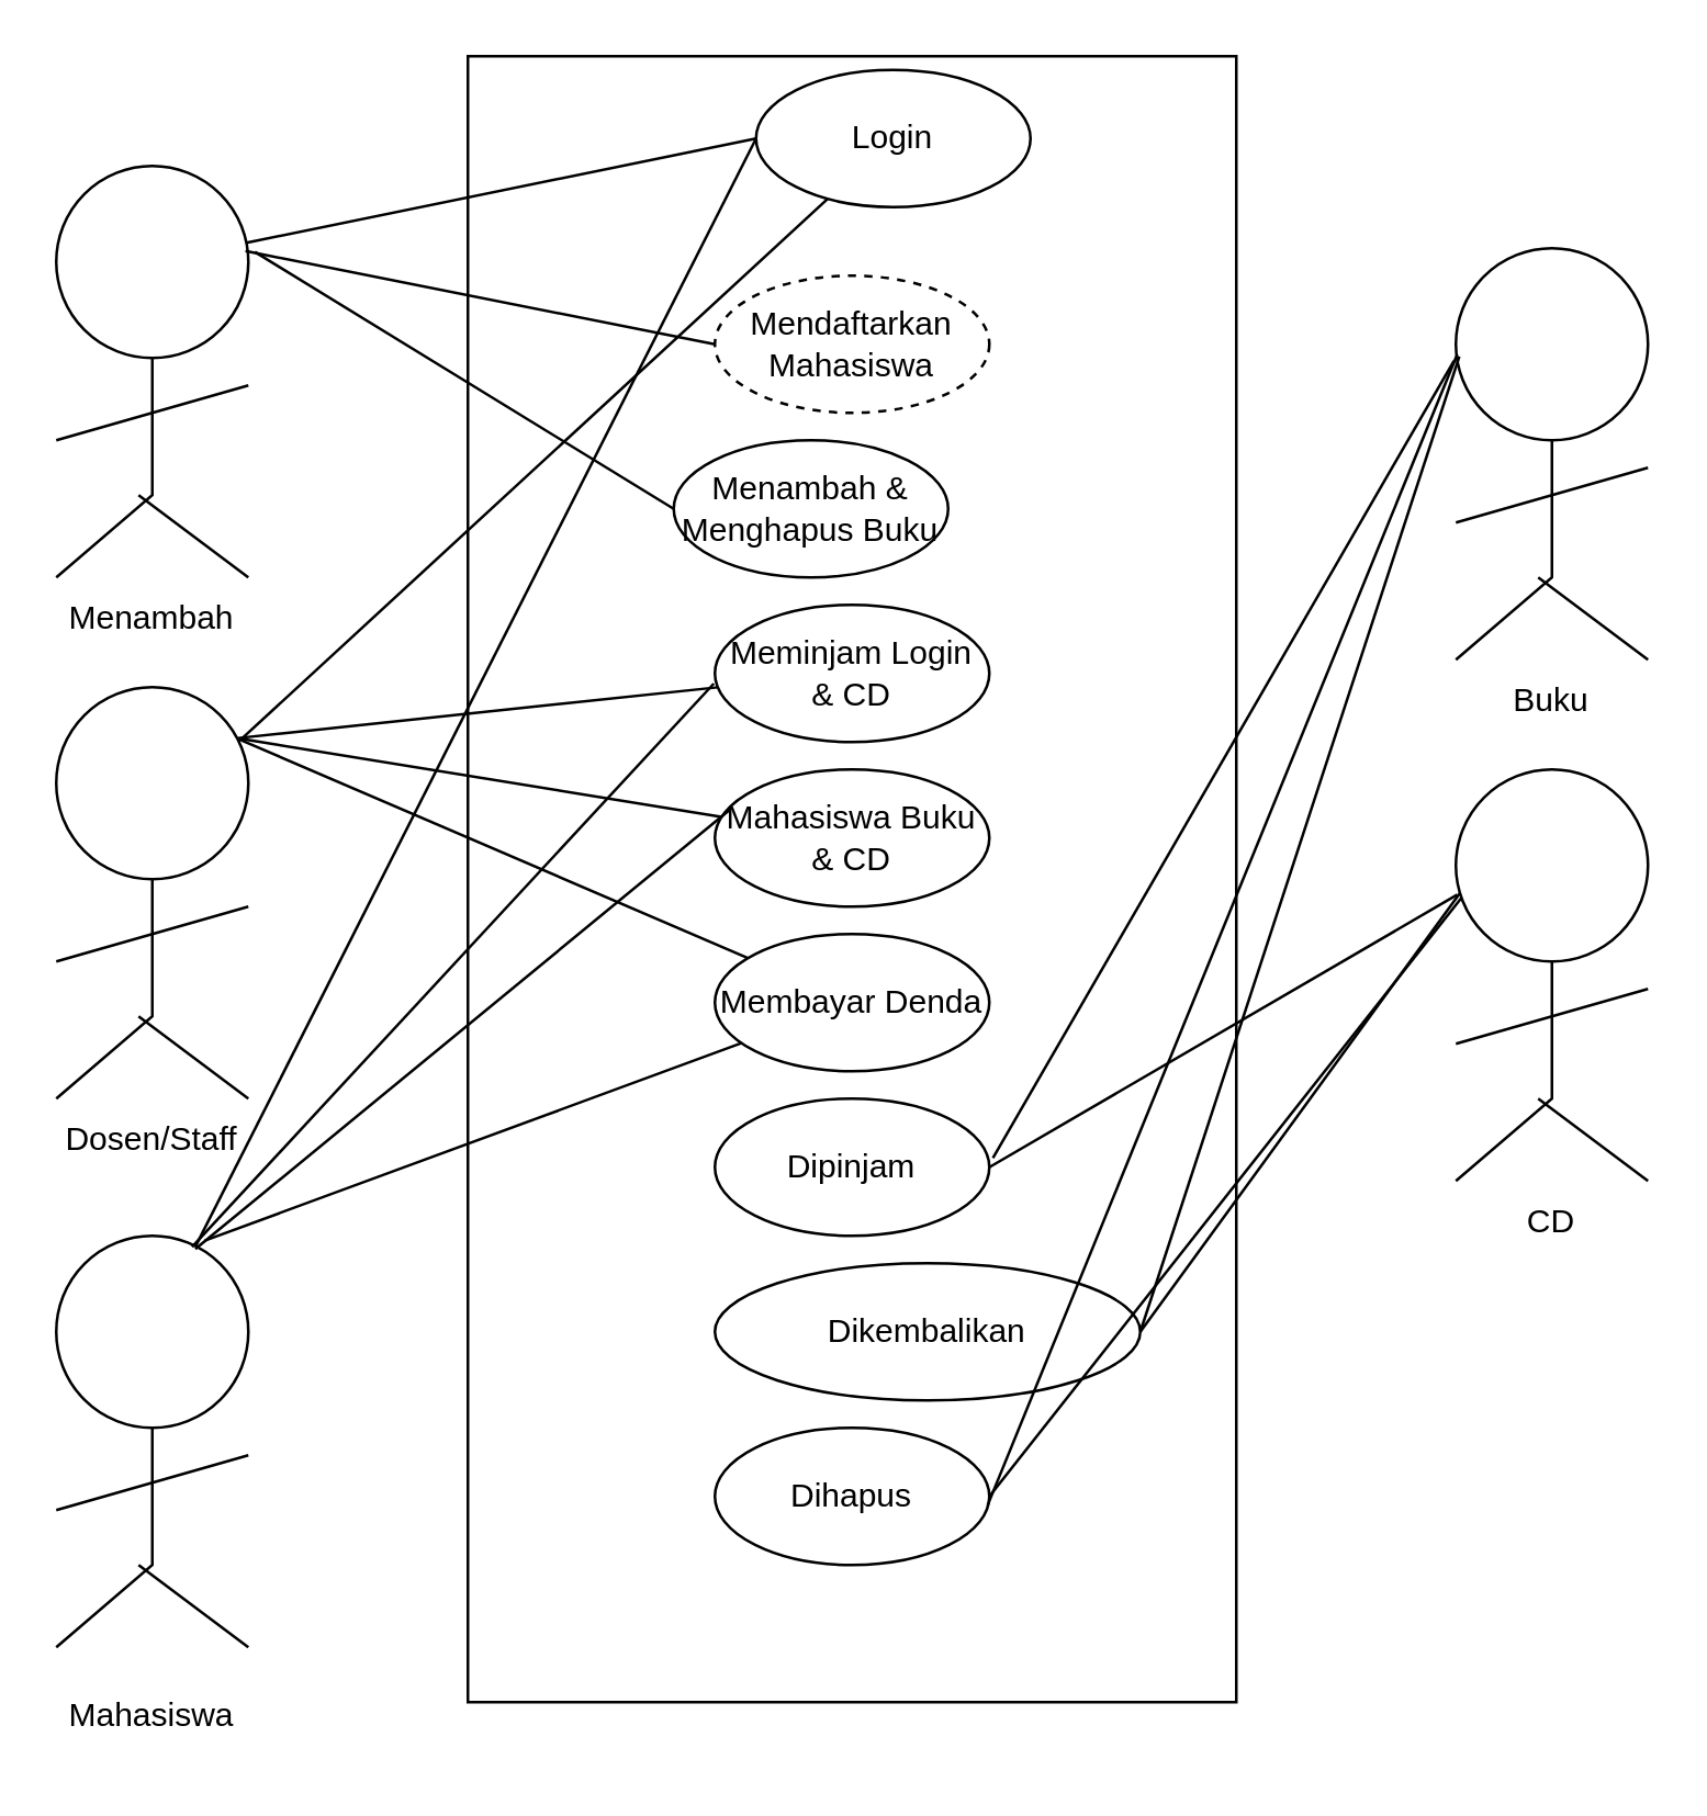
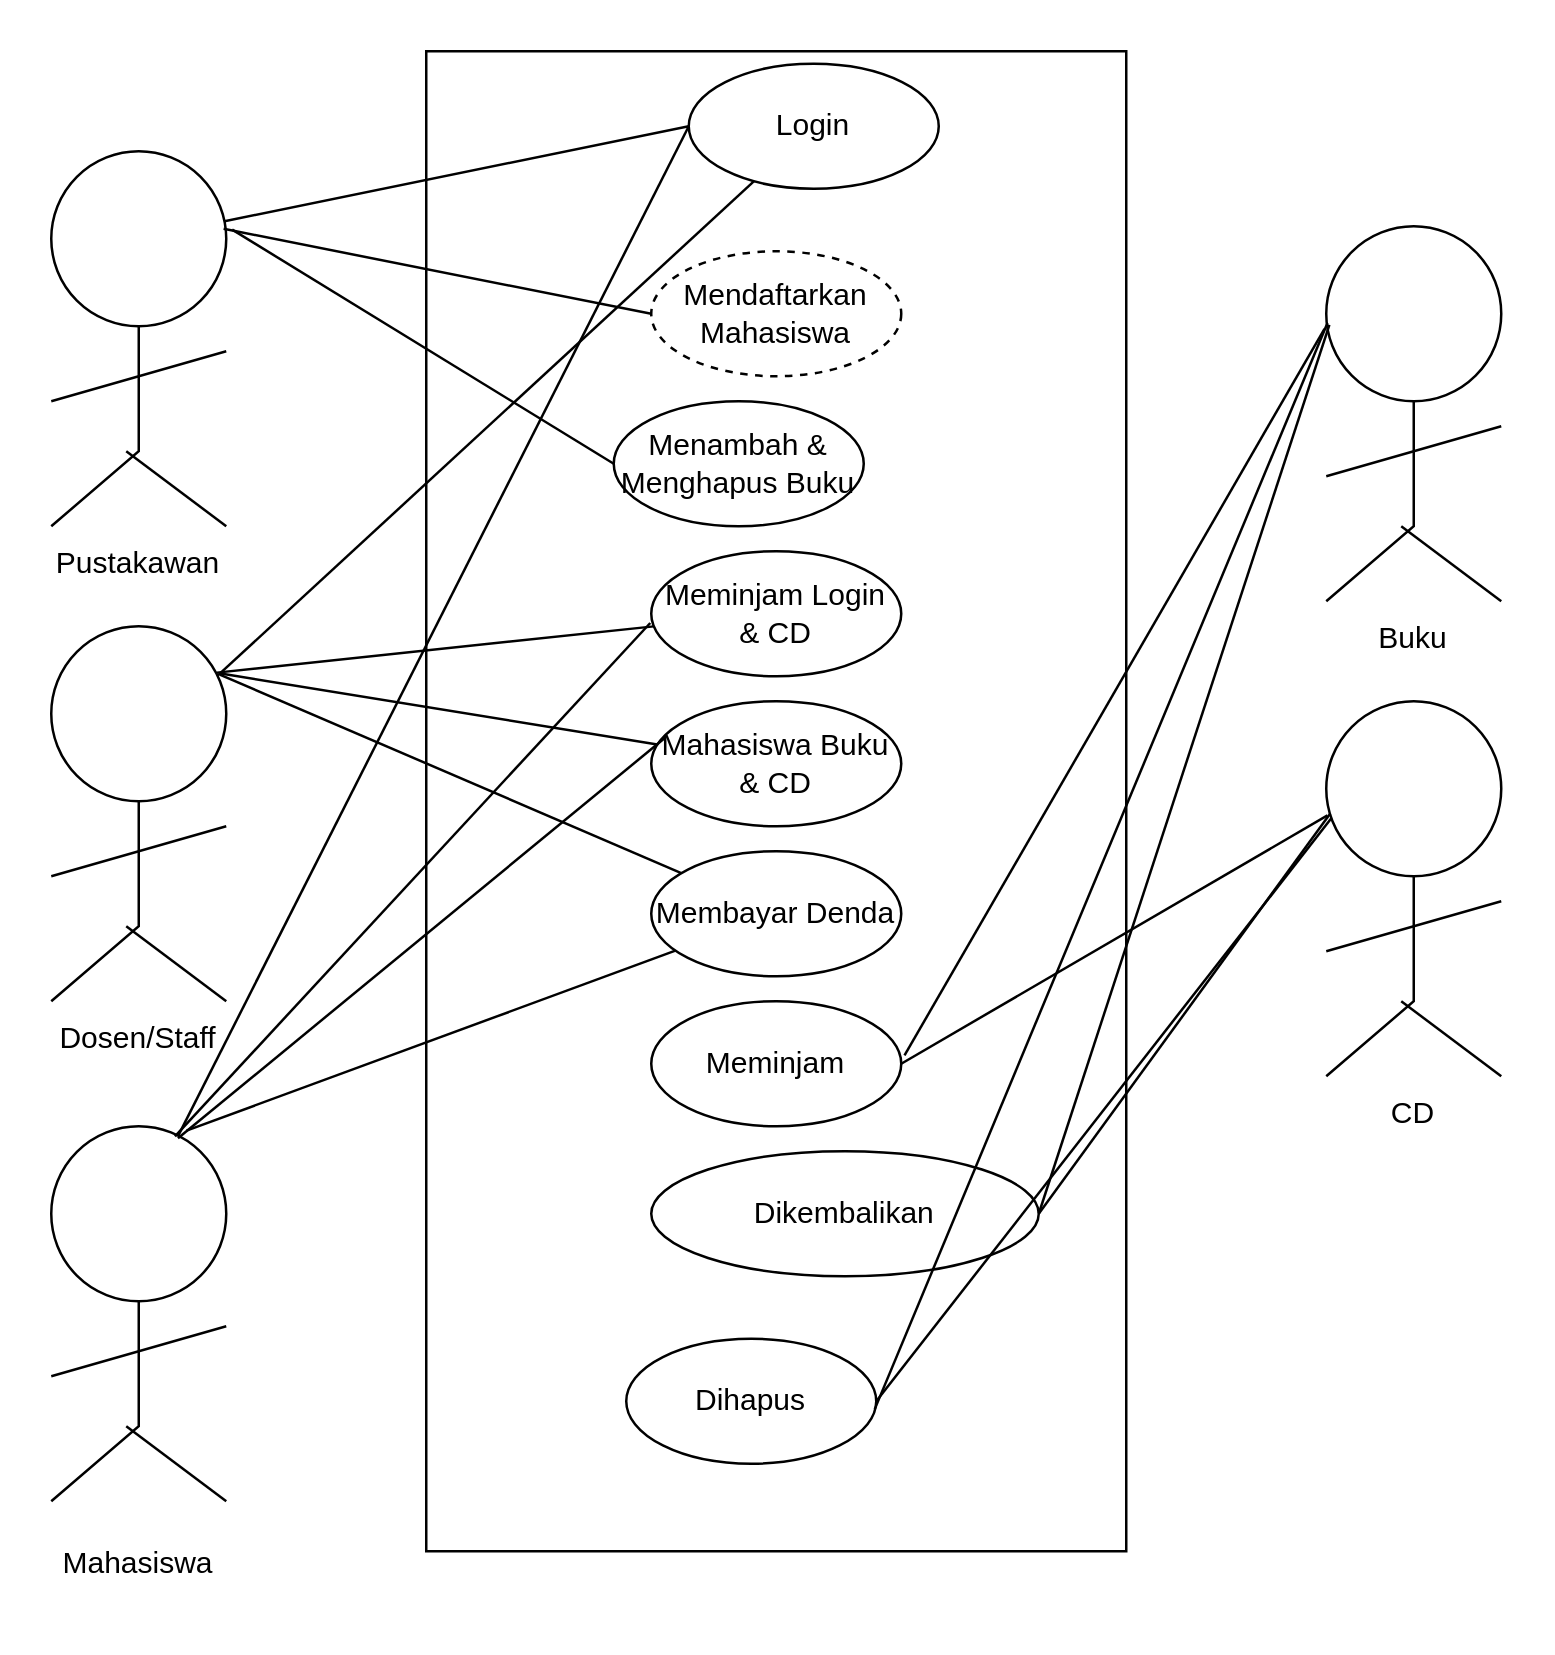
- <mxCell id="23" value="Menambah" style="text;html=1;align=center;verticalAlign=middle;whiteSpace=wrap;rounded=0;" vertex="1" parent="1"><mxGeometry x="25" y="210" width="60" height="30" as="geometry" /></mxCell>
+ <mxCell id="23" value="Pustakawan" style="text;html=1;align=center;verticalAlign=middle;whiteSpace=wrap;rounded=0;" vertex="1" parent="1"><mxGeometry x="25" y="210" width="60" height="30" as="geometry" /></mxCell>
- <mxCell id="34" value="Dipinjam" style="ellipse;whiteSpace=wrap;html=1;" vertex="1" parent="1"><mxGeometry x="260" y="400" width="100" height="50" as="geometry" /></mxCell>
+ <mxCell id="34" value="Meminjam" style="ellipse;whiteSpace=wrap;html=1;" vertex="1" parent="1"><mxGeometry x="260" y="400" width="100" height="50" as="geometry" /></mxCell>
- <mxCell id="36" value="Dihapus" style="ellipse;whiteSpace=wrap;html=1;" vertex="1" parent="1"><mxGeometry x="260" y="520" width="100" height="50" as="geometry" /></mxCell>
+ <mxCell id="36" value="Dihapus" style="ellipse;whiteSpace=wrap;html=1;" vertex="1" parent="1"><mxGeometry x="250" y="535" width="100" height="50" as="geometry" /></mxCell>
